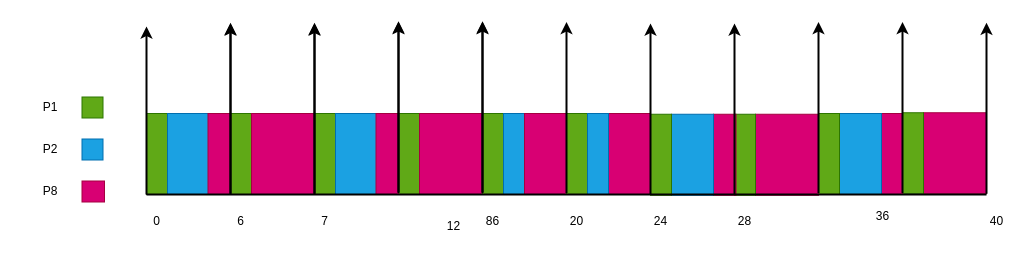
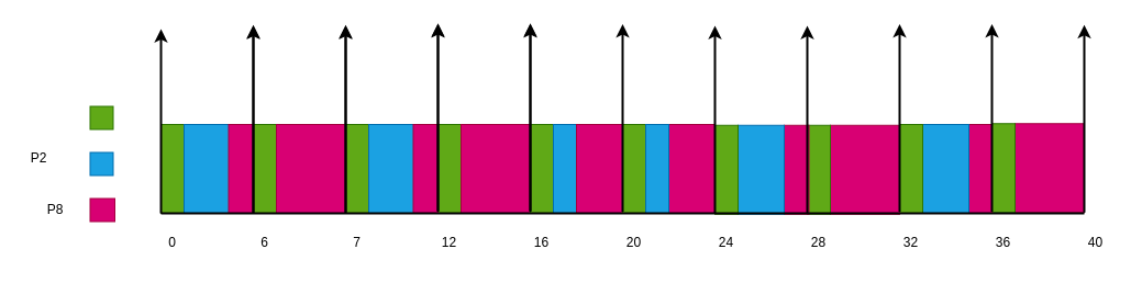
- <mxCell id="39" value="P1" style="text;html=1;strokeColor=none;fillColor=none;align=center;verticalAlign=middle;whiteSpace=wrap;rounded=0;" parent="1" vertex="1"><mxGeometry x="20" y="92" width="60" height="30" as="geometry" /></mxCell>
- <mxCell id="40" value="P2" style="text;html=1;strokeColor=none;fillColor=none;align=center;verticalAlign=middle;whiteSpace=wrap;rounded=0;" parent="1" vertex="1"><mxGeometry x="20" y="134" width="60" height="30" as="geometry" /></mxCell>
+ <mxCell id="40" value="P2" style="text;html=1;strokeColor=none;fillColor=none;align=center;verticalAlign=middle;whiteSpace=wrap;rounded=0;" parent="1" vertex="1"><mxGeometry x="5" y="129" width="60" height="30" as="geometry" /></mxCell>
- <mxCell id="60" value="36" style="text;html=1;strokeColor=none;fillColor=none;align=center;verticalAlign=middle;whiteSpace=wrap;rounded=0;" vertex="1" parent="1"><mxGeometry x="872" y="201" width="21" height="30" as="geometry" /></mxCell>
+ <mxCell id="60" value="36" style="text;html=1;strokeColor=none;fillColor=none;align=center;verticalAlign=middle;whiteSpace=wrap;rounded=0;" vertex="1" parent="1"><mxGeometry x="902" y="206" width="21" height="30" as="geometry" /></mxCell>
- <mxCell id="46" value="86" style="text;html=1;strokeColor=none;fillColor=none;align=center;verticalAlign=middle;whiteSpace=wrap;rounded=0;" vertex="1" parent="1"><mxGeometry x="482" y="206" width="21" height="30" as="geometry" /></mxCell>
+ <mxCell id="46" value="16" style="text;html=1;strokeColor=none;fillColor=none;align=center;verticalAlign=middle;whiteSpace=wrap;rounded=0;" vertex="1" parent="1"><mxGeometry x="482" y="206" width="21" height="30" as="geometry" /></mxCell>
+ <mxCell id="59" value="32" style="text;html=1;strokeColor=none;fillColor=none;align=center;verticalAlign=middle;whiteSpace=wrap;rounded=0;" vertex="1" parent="1"><mxGeometry x="818" y="206" width="21" height="30" as="geometry" /></mxCell>
- <mxCell id="45" value="12" style="text;html=1;strokeColor=none;fillColor=none;align=center;verticalAlign=middle;whiteSpace=wrap;rounded=0;" vertex="1" parent="1"><mxGeometry x="443" y="211" width="21" height="30" as="geometry" /></mxCell>
+ <mxCell id="45" value="12" style="text;html=1;strokeColor=none;fillColor=none;align=center;verticalAlign=middle;whiteSpace=wrap;rounded=0;" vertex="1" parent="1"><mxGeometry x="398" y="206" width="21" height="30" as="geometry" /></mxCell>
